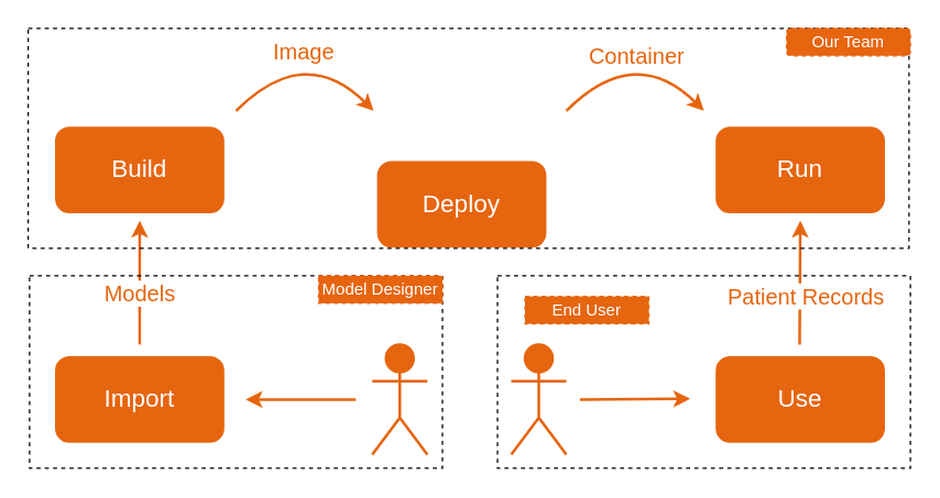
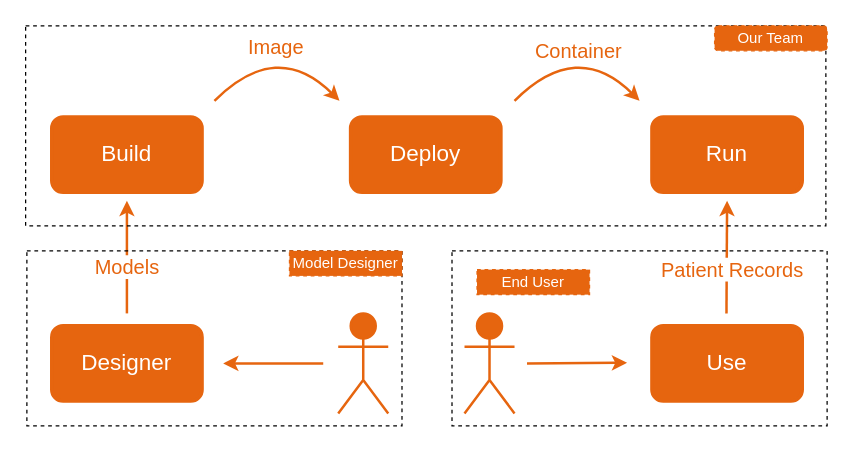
- <mxCell id="3" value="Deploy" style="rounded=1;whiteSpace=wrap;html=1;sketch=0;fontSize=18;fontColor=#FFFFFF;strokeColor=#E6650F;strokeWidth=3;fillColor=#E6650F;" parent="1" vertex="1"><mxGeometry x="275" y="118" width="120" height="60" as="geometry" /></mxCell>
+ <mxCell id="3" value="Deploy" style="rounded=1;whiteSpace=wrap;html=1;sketch=0;fontSize=18;fontColor=#FFFFFF;strokeColor=#E6650F;strokeWidth=3;fillColor=#E6650F;" parent="1" vertex="1"><mxGeometry x="280" y="93" width="120" height="60" as="geometry" /></mxCell>
- <mxCell id="5" value="Import" style="rounded=1;whiteSpace=wrap;html=1;sketch=0;fontSize=18;fontColor=#FFFFFF;strokeColor=#E6650F;strokeWidth=3;fillColor=#E6650F;" parent="1" vertex="1"><mxGeometry x="41" y="260" width="120" height="60" as="geometry" /></mxCell>
+ <mxCell id="5" value="Designer" style="rounded=1;whiteSpace=wrap;html=1;sketch=0;fontSize=18;fontColor=#FFFFFF;strokeColor=#E6650F;strokeWidth=3;fillColor=#E6650F;" parent="1" vertex="1"><mxGeometry x="41" y="260" width="120" height="60" as="geometry" /></mxCell>
